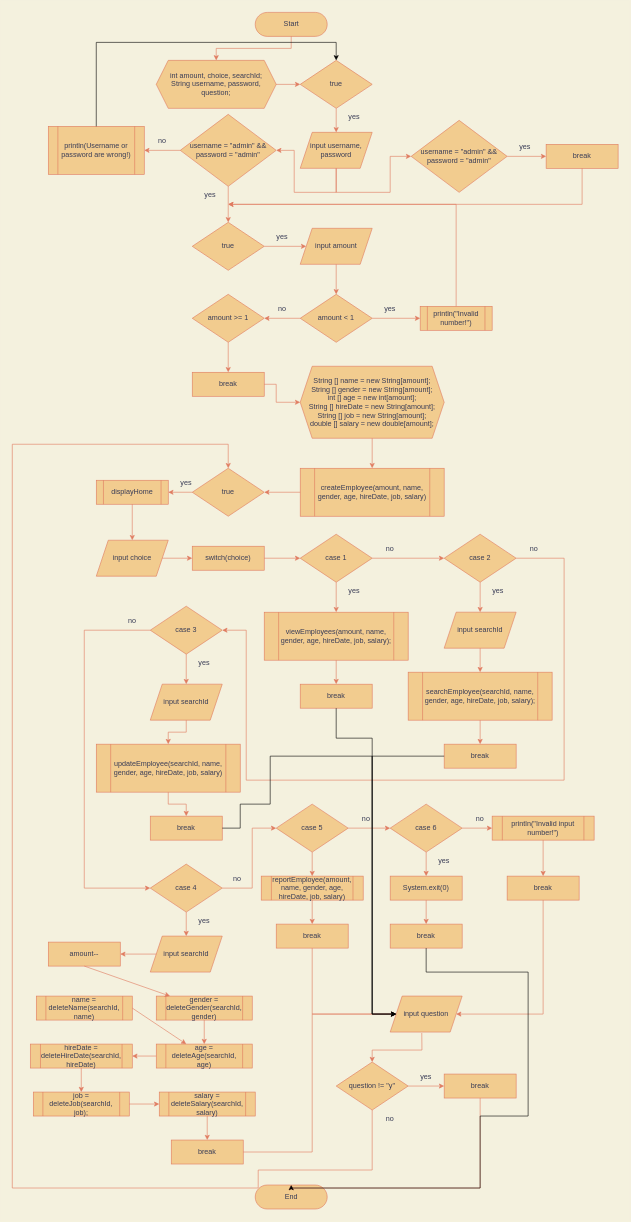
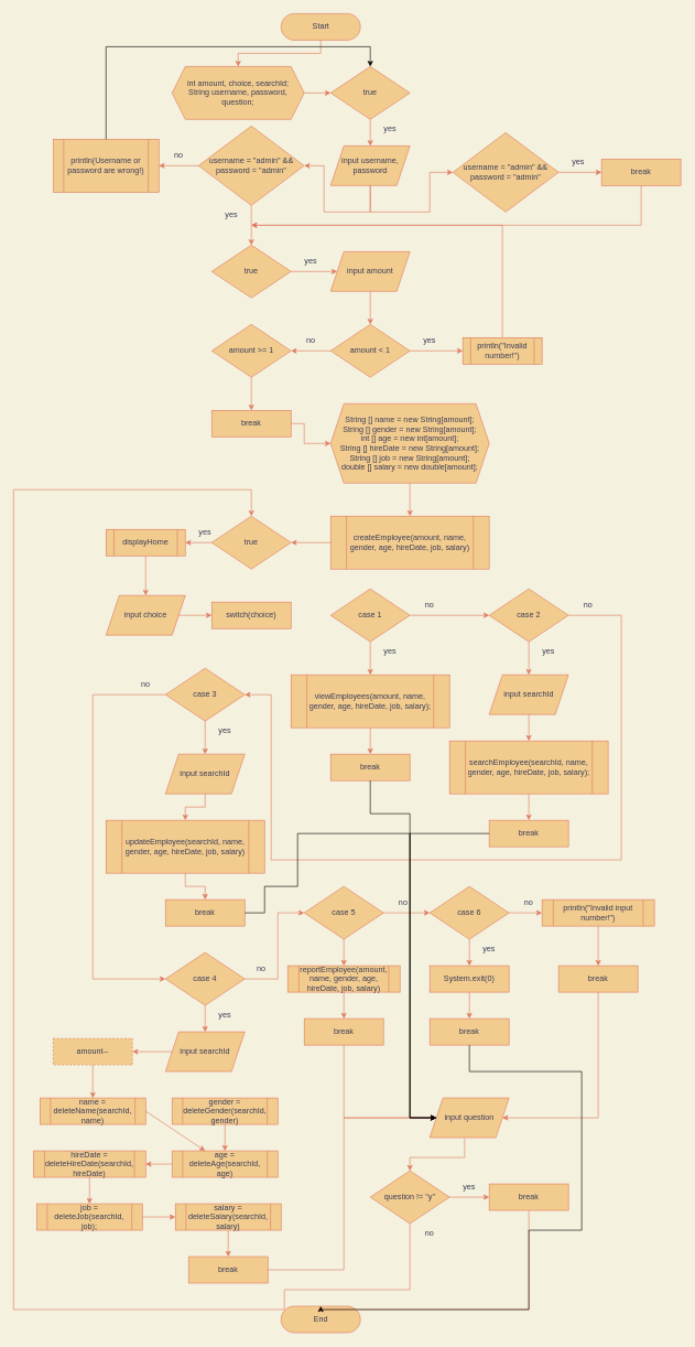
- <mxCell id="54" value="" style="endArrow=classic;html=1;rounded=0;entryX=0;entryY=0.5;entryDx=0;entryDy=0;exitX=1;exitY=0.5;exitDx=0;exitDy=0;labelBackgroundColor=#F4F1DE;strokeColor=#E07A5F;fontColor=#393C56;" edge="1" parent="1" source="19" target="20"><mxGeometry width="50" height="50" relative="1" as="geometry"><mxPoint x="280" y="940" as="sourcePoint" /><mxPoint x="330" y="940" as="targetPoint" /></mxGeometry></mxCell>
- <mxCell id="81" value="amount--" style="rounded=0;whiteSpace=wrap;html=1;fillColor=#F2CC8F;strokeColor=#E07A5F;fontColor=#393C56;" vertex="1" parent="1"><mxGeometry x="80" y="1570" width="120" height="40" as="geometry" /></mxCell>
+ <mxCell id="81" value="amount--" style="rounded=0;whiteSpace=wrap;html=1;fillColor=#F2CC8F;strokeColor=#E07A5F;fontColor=#393C56;dashed=1;" vertex="1" parent="1"><mxGeometry x="80" y="1570" width="120" height="40" as="geometry" /></mxCell>
- <mxCell id="96" value="" style="endArrow=classic;html=1;rounded=0;exitX=0.5;exitY=1;exitDx=0;exitDy=0;labelBackgroundColor=#F4F1DE;strokeColor=#E07A5F;fontColor=#393C56;" edge="1" parent="1" source="81" target="86"><mxGeometry width="50" height="50" relative="1" as="geometry"><mxPoint x="-10" y="1780" as="sourcePoint" /><mxPoint x="40" y="1730" as="targetPoint" /></mxGeometry></mxCell>
+ <mxCell id="96" value="" style="endArrow=classic;html=1;rounded=0;entryX=0.5;entryY=0;entryDx=0;entryDy=0;exitX=0.5;exitY=1;exitDx=0;exitDy=0;labelBackgroundColor=#F4F1DE;strokeColor=#E07A5F;fontColor=#393C56;" edge="1" parent="1" source="81" target="85"><mxGeometry width="50" height="50" relative="1" as="geometry"><mxPoint x="-10" y="1780" as="sourcePoint" /><mxPoint x="40" y="1730" as="targetPoint" /></mxGeometry></mxCell>
